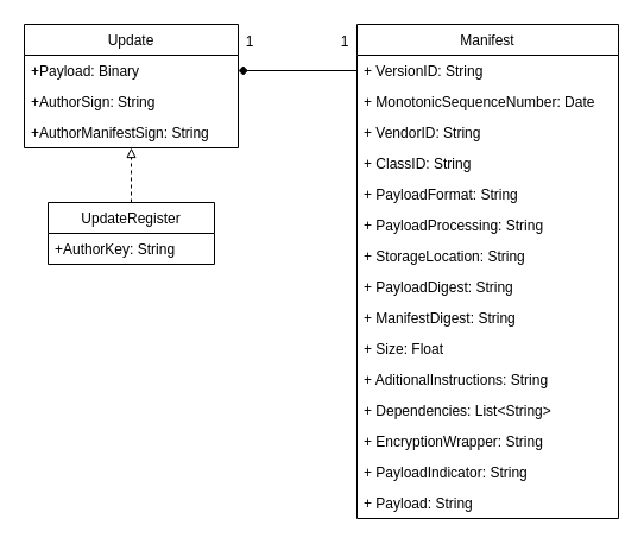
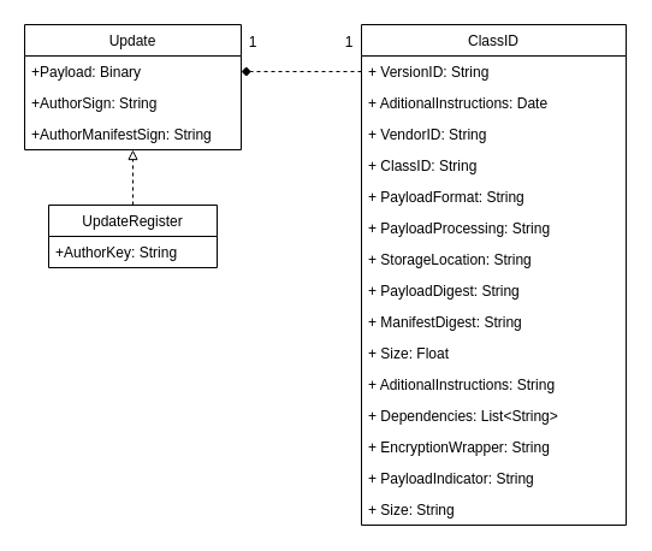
- <mxCell id="2" value="Manifest" style="swimlane;fontStyle=0;childLayout=stackLayout;horizontal=1;startSize=26;fillColor=none;horizontalStack=0;resizeParent=1;resizeParentMax=0;resizeLast=0;collapsible=1;marginBottom=0;" parent="1" vertex="1"><mxGeometry x="300" y="20" width="220" height="416" as="geometry" /></mxCell>
+ <mxCell id="2" value="ClassID" style="swimlane;fontStyle=0;childLayout=stackLayout;horizontal=1;startSize=26;fillColor=none;horizontalStack=0;resizeParent=1;resizeParentMax=0;resizeLast=0;collapsible=1;marginBottom=0;" parent="1" vertex="1"><mxGeometry x="300" y="20" width="220" height="416" as="geometry" /></mxCell>
- <mxCell id="22" style="edgeStyle=orthogonalEdgeStyle;rounded=0;orthogonalLoop=1;jettySize=auto;html=1;exitX=0;exitY=0.5;exitDx=0;exitDy=0;entryX=1;entryY=0.5;entryDx=0;entryDy=0;endArrow=diamond;endFill=1;" parent="1" source="3" target="19" edge="1"><mxGeometry relative="1" as="geometry"><mxPoint x="240" y="57" as="targetPoint" /></mxGeometry></mxCell>
+ <mxCell id="22" style="edgeStyle=orthogonalEdgeStyle;rounded=0;orthogonalLoop=1;jettySize=auto;html=1;exitX=0;exitY=0.5;exitDx=0;exitDy=0;entryX=1;entryY=0.5;entryDx=0;entryDy=0;endArrow=diamond;endFill=1;dashed=1;" parent="1" source="3" target="19" edge="1"><mxGeometry relative="1" as="geometry"><mxPoint x="240" y="57" as="targetPoint" /></mxGeometry></mxCell>
- <mxCell id="4" value="+ MonotonicSequenceNumber: Date" style="text;strokeColor=none;fillColor=none;align=left;verticalAlign=top;spacingLeft=4;spacingRight=4;overflow=hidden;rotatable=0;points=[[0,0.5],[1,0.5]];portConstraint=eastwest;" parent="2" vertex="1"><mxGeometry y="52" width="220" height="26" as="geometry" /></mxCell>
+ <mxCell id="4" value="+ AditionalInstructions: Date" style="text;strokeColor=none;fillColor=none;align=left;verticalAlign=top;spacingLeft=4;spacingRight=4;overflow=hidden;rotatable=0;points=[[0,0.5],[1,0.5]];portConstraint=eastwest;" parent="2" vertex="1"><mxGeometry y="52" width="220" height="26" as="geometry" /></mxCell>
- <mxCell id="17" value="+ Payload: String" style="text;strokeColor=none;fillColor=none;align=left;verticalAlign=top;spacingLeft=4;spacingRight=4;overflow=hidden;rotatable=0;points=[[0,0.5],[1,0.5]];portConstraint=eastwest;" parent="2" vertex="1"><mxGeometry y="390" width="220" height="26" as="geometry" /></mxCell>
+ <mxCell id="17" value="+ Size: String" style="text;strokeColor=none;fillColor=none;align=left;verticalAlign=top;spacingLeft=4;spacingRight=4;overflow=hidden;rotatable=0;points=[[0,0.5],[1,0.5]];portConstraint=eastwest;" parent="2" vertex="1"><mxGeometry y="390" width="220" height="26" as="geometry" /></mxCell>
